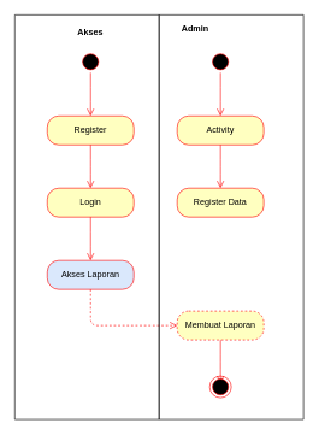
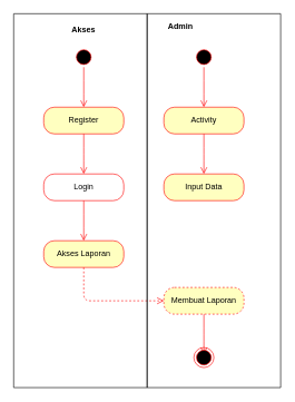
- <mxCell id="14" value="Login" style="rounded=1;whiteSpace=wrap;html=1;arcSize=40;fontColor=#000000;fillColor=#ffffc0;strokeColor=#ff0000;" vertex="1" parent="1"><mxGeometry x="65" y="260" width="120" height="40" as="geometry" /></mxCell>
+ <mxCell id="14" value="Login" style="rounded=1;whiteSpace=wrap;html=1;arcSize=40;fontColor=#000000;fillColor=#ffffff;strokeColor=#ff0000;" vertex="1" parent="1"><mxGeometry x="65" y="260" width="120" height="40" as="geometry" /></mxCell>
- <mxCell id="10" value="Register Data" style="rounded=1;whiteSpace=wrap;html=1;arcSize=40;fontColor=#000000;fillColor=#ffffc0;strokeColor=#ff0000;" vertex="1" parent="1"><mxGeometry x="245" y="260" width="120" height="40" as="geometry" /></mxCell>
+ <mxCell id="10" value="Input Data" style="rounded=1;whiteSpace=wrap;html=1;arcSize=40;fontColor=#000000;fillColor=#ffffc0;strokeColor=#ff0000;" vertex="1" parent="1"><mxGeometry x="245" y="260" width="120" height="40" as="geometry" /></mxCell>
- <mxCell id="18" value="Akses Laporan" style="rounded=1;whiteSpace=wrap;html=1;arcSize=40;fontColor=#000000;fillColor=#dae8fc;strokeColor=#ff0000;" vertex="1" parent="1"><mxGeometry x="65" y="360" width="120" height="40" as="geometry" /></mxCell>
+ <mxCell id="18" value="Akses Laporan" style="rounded=1;whiteSpace=wrap;html=1;arcSize=40;fontColor=#000000;fillColor=#ffffc0;strokeColor=#ff0000;" vertex="1" parent="1"><mxGeometry x="65" y="360" width="120" height="40" as="geometry" /></mxCell>
